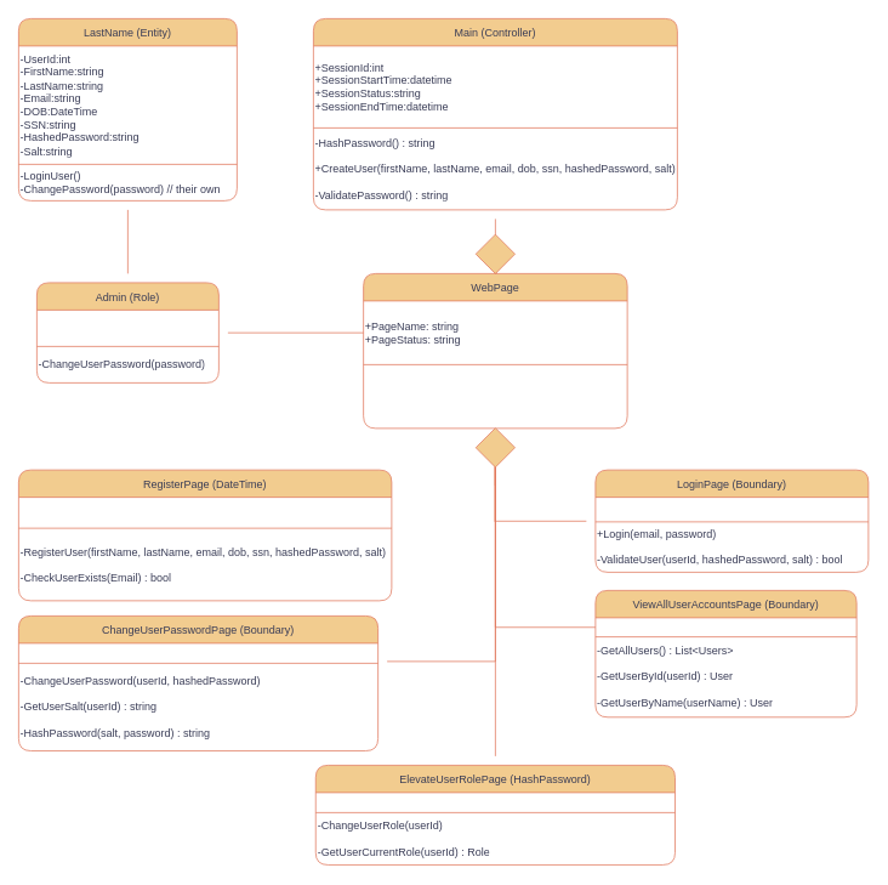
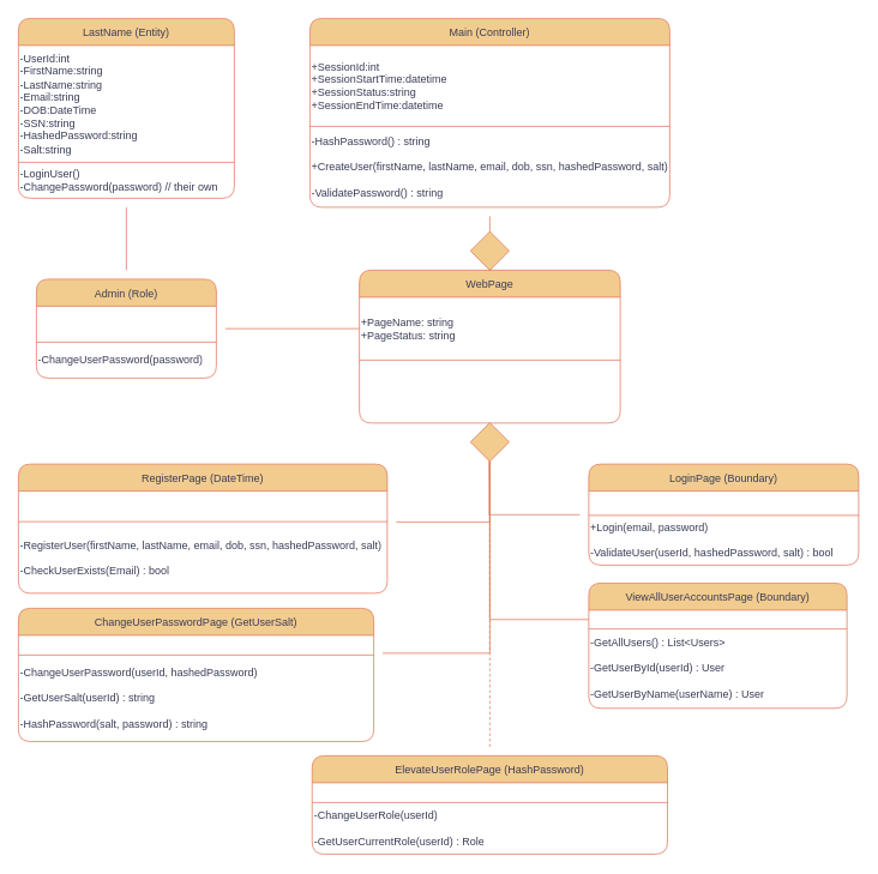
+ <mxCell id="25" style="edgeStyle=orthogonalEdgeStyle;rounded=0;orthogonalLoop=1;jettySize=auto;html=1;endArrow=none;endFill=0;labelBackgroundColor=none;strokeColor=#E07A5F;fontColor=default;" parent="1" source="26" target="8" edge="1"><mxGeometry relative="1" as="geometry"><Array as="points"><mxPoint x="544" y="580" /></Array></mxGeometry></mxCell>
- <mxCell id="43" value="ChangeUserPasswordPage (Boundary)" style="shape=table;startSize=30;container=1;collapsible=0;childLayout=tableLayout;perimeterSpacing=10;swimlaneLine=1;rounded=1;labelBackgroundColor=none;fillColor=#F2CC8F;strokeColor=#E07A5F;fontColor=#393C56;" parent="1" vertex="1"><mxGeometry x="20" y="676" width="395" height="148.21" as="geometry" /></mxCell>
+ <mxCell id="43" value="ChangeUserPasswordPage (GetUserSalt)" style="shape=table;startSize=30;container=1;collapsible=0;childLayout=tableLayout;perimeterSpacing=10;swimlaneLine=1;rounded=1;labelBackgroundColor=none;fillColor=#F2CC8F;strokeColor=#E07A5F;fontColor=#393C56;" parent="1" vertex="1"><mxGeometry x="20" y="676" width="395" height="148.21" as="geometry" /></mxCell>
- <mxCell id="2" style="edgeStyle=orthogonalEdgeStyle;rounded=0;orthogonalLoop=1;jettySize=auto;html=1;strokeColor=#E07A5F;fontColor=#393C56;fillColor=#F2CC8F;endArrow=none;endFill=0;" edge="1" parent="1" source="55" target="8"><mxGeometry relative="1" as="geometry" /></mxCell>
+ <mxCell id="2" style="edgeStyle=orthogonalEdgeStyle;rounded=0;orthogonalLoop=1;jettySize=auto;html=1;strokeColor=#E07A5F;fontColor=#393C56;fillColor=#F2CC8F;endArrow=none;endFill=0;dashed=1;" edge="1" parent="1" source="55" target="8"><mxGeometry relative="1" as="geometry" /></mxCell>
